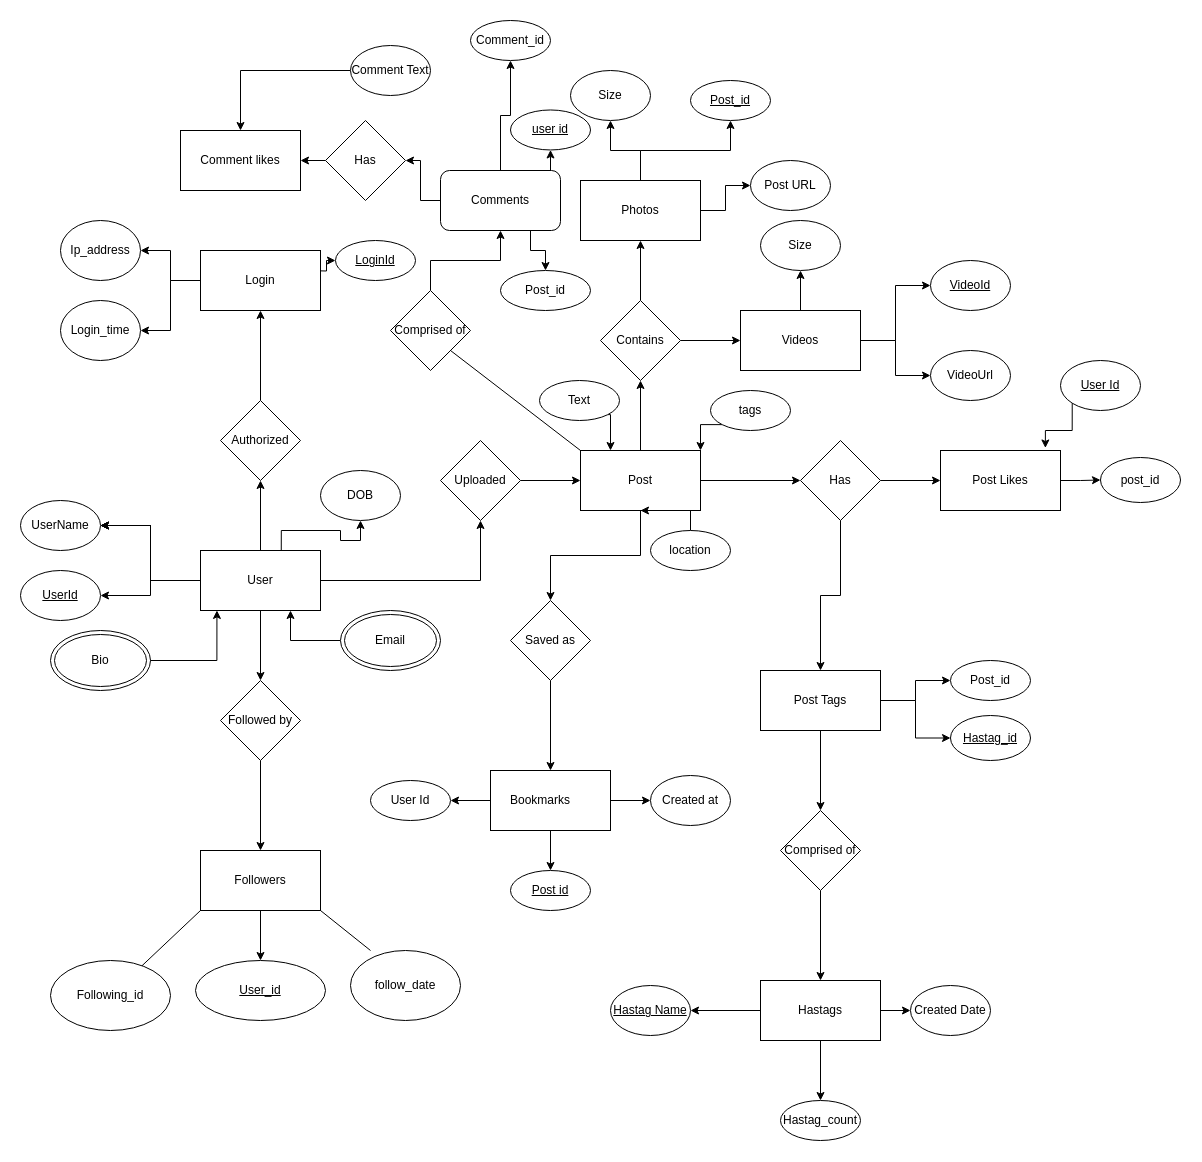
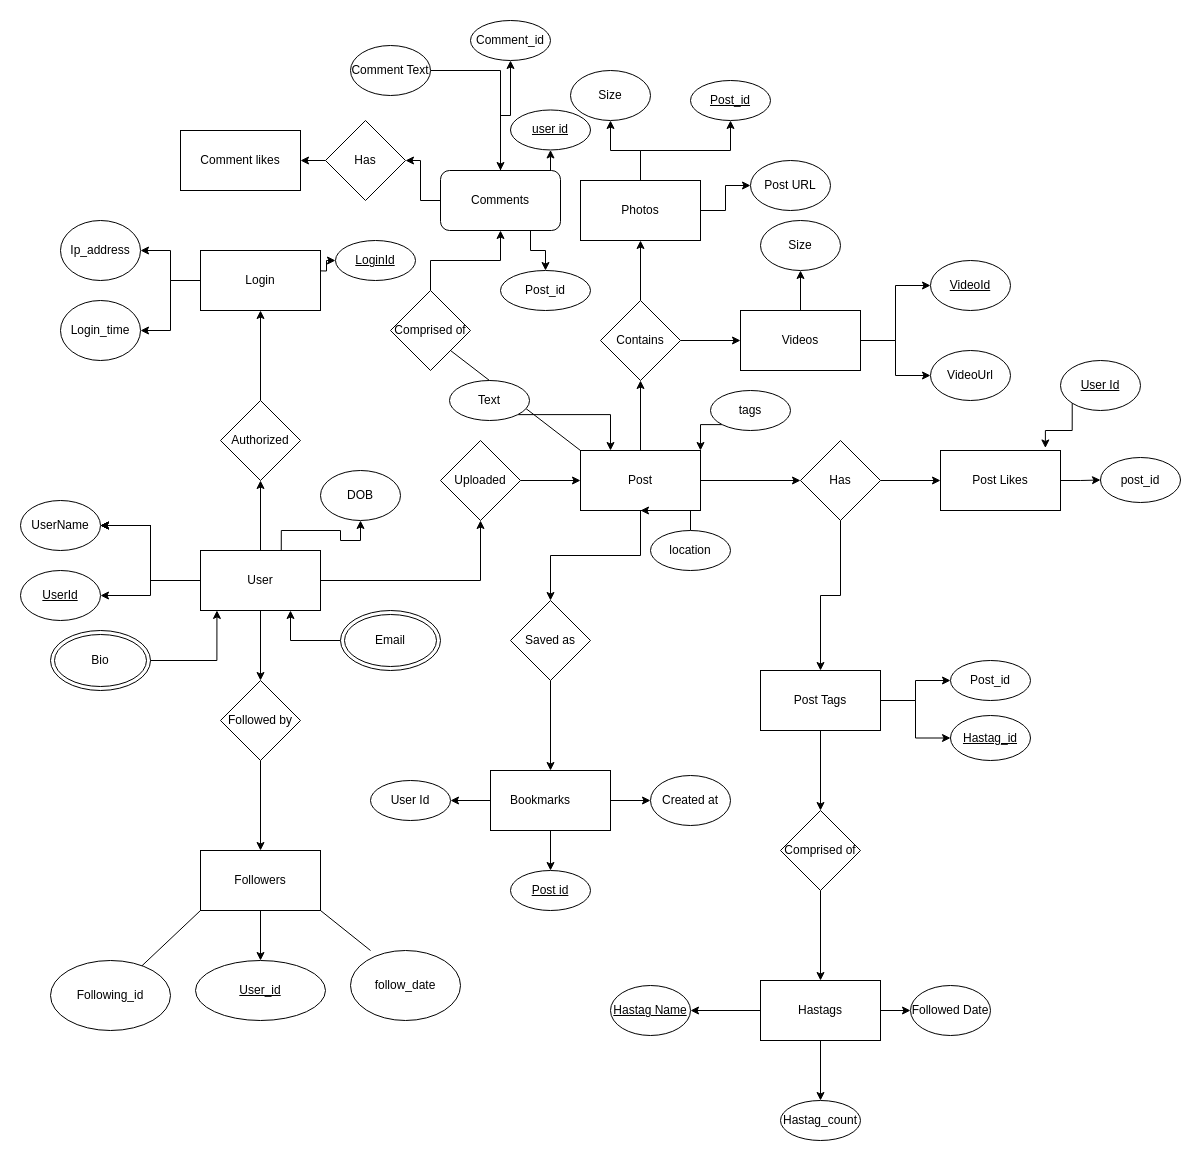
- <mxCell id="93" style="edgeStyle=orthogonalEdgeStyle;rounded=0;orthogonalLoop=1;jettySize=auto;html=1;" edge="1" parent="1" source="94" target="75"><mxGeometry relative="1" as="geometry" /></mxCell>
+ <mxCell id="93" style="edgeStyle=orthogonalEdgeStyle;rounded=0;orthogonalLoop=1;jettySize=auto;html=1;" edge="1" parent="1" source="94" target="72"><mxGeometry relative="1" as="geometry" /></mxCell>
- <mxCell id="102" value="Text" style="ellipse;whiteSpace=wrap;html=1;rounded=0;" vertex="1" parent="1"><mxGeometry x="539" y="380" width="80" height="40" as="geometry" /></mxCell>
+ <mxCell id="102" value="Text" style="ellipse;whiteSpace=wrap;html=1;rounded=0;" vertex="1" parent="1"><mxGeometry x="449" y="380" width="80" height="40" as="geometry" /></mxCell>
- <mxCell id="111" value="Created Date" style="ellipse;whiteSpace=wrap;html=1;rounded=0;" vertex="1" parent="1"><mxGeometry x="910" y="985" width="80" height="50" as="geometry" /></mxCell>
+ <mxCell id="111" value="Followed Date" style="ellipse;whiteSpace=wrap;html=1;rounded=0;" vertex="1" parent="1"><mxGeometry x="910" y="985" width="80" height="50" as="geometry" /></mxCell>
